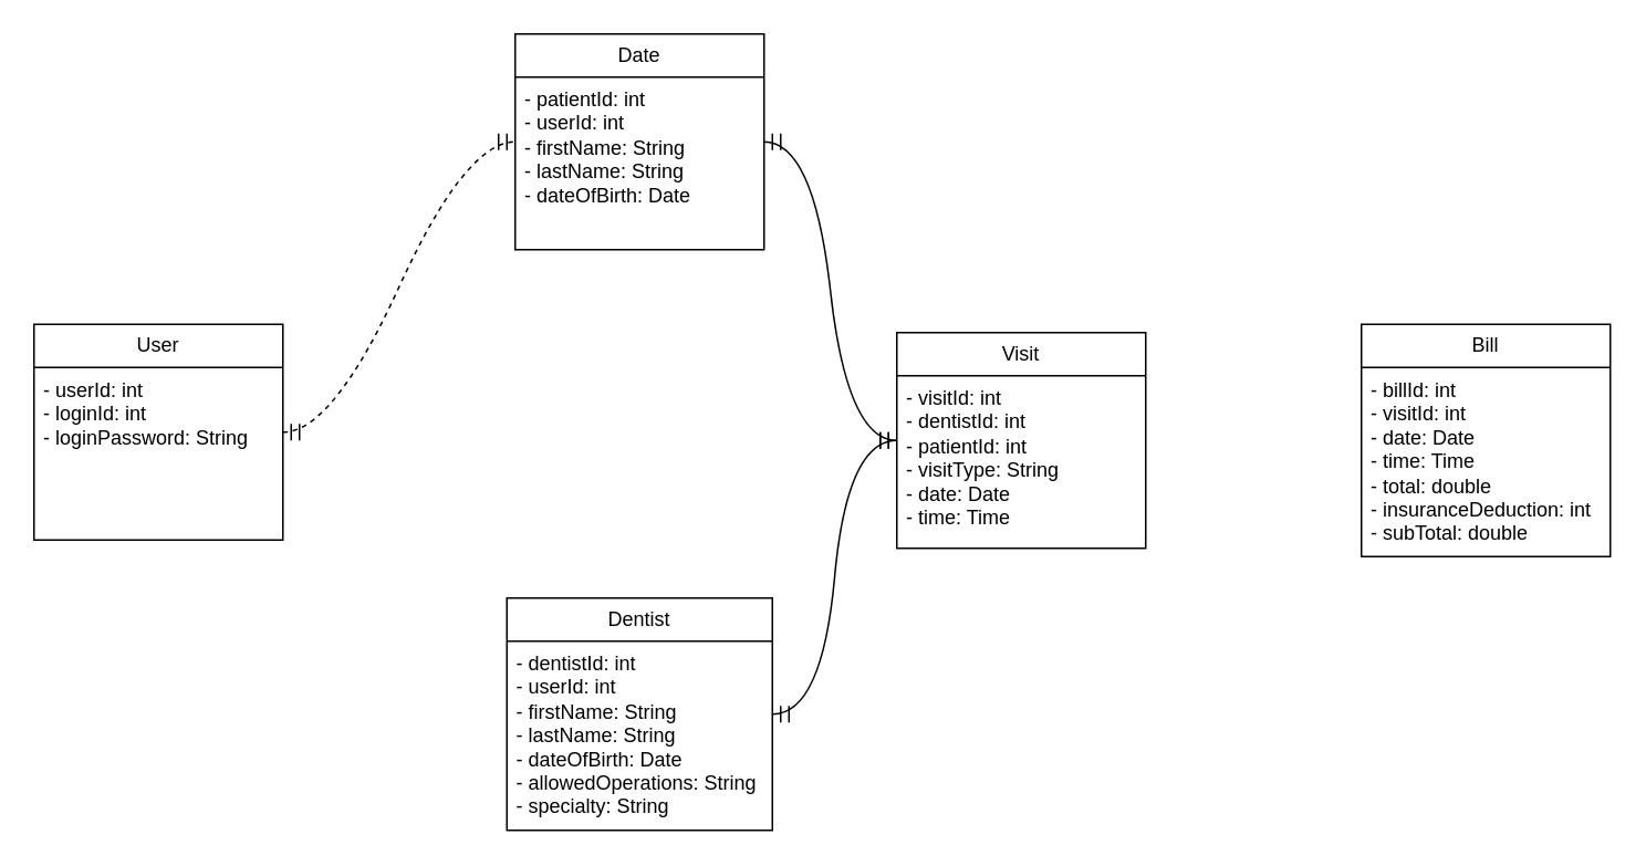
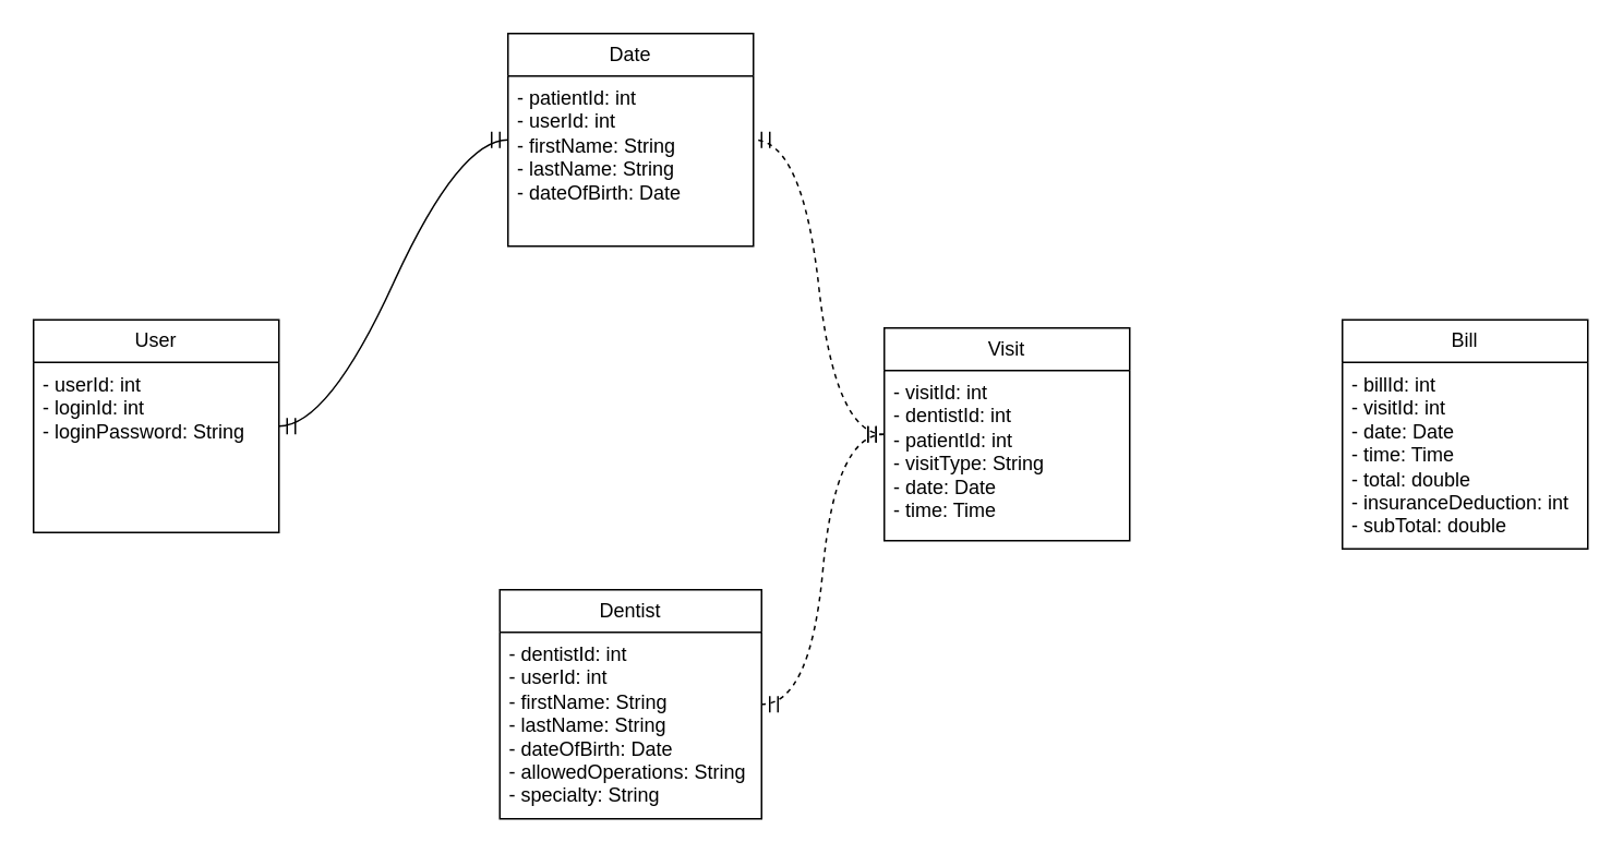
- <mxCell id="14" value="" style="edgeStyle=entityRelationEdgeStyle;fontSize=12;html=1;endArrow=ERmandOne;startArrow=ERmandOne;rounded=0;startSize=8;endSize=8;curved=1;" edge="1" parent="1" source="5" target="7"><mxGeometry width="100" height="100" relative="1" as="geometry"><mxPoint x="550" y="275" as="sourcePoint" /><mxPoint x="520" y="432" as="targetPoint" /></mxGeometry></mxCell>
+ <mxCell id="14" value="" style="edgeStyle=entityRelationEdgeStyle;fontSize=12;html=1;endArrow=ERmandOne;startArrow=ERmandOne;rounded=0;startSize=8;endSize=8;curved=1;dashed=1;" edge="1" parent="1" source="5" target="7"><mxGeometry width="100" height="100" relative="1" as="geometry"><mxPoint x="550" y="275" as="sourcePoint" /><mxPoint x="520" y="432" as="targetPoint" /></mxGeometry></mxCell>
- <mxCell id="15" value="" style="edgeStyle=entityRelationEdgeStyle;fontSize=12;html=1;endArrow=ERmandOne;startArrow=ERmandOne;rounded=0;startSize=8;endSize=8;curved=1;dashed=1;" edge="1" parent="1" source="9" target="7"><mxGeometry width="100" height="100" relative="1" as="geometry"><mxPoint x="550" y="275" as="sourcePoint" /><mxPoint x="475" y="95" as="targetPoint" /></mxGeometry></mxCell>
+ <mxCell id="15" value="" style="edgeStyle=entityRelationEdgeStyle;fontSize=12;html=1;endArrow=ERmandOne;startArrow=ERmandOne;rounded=0;startSize=8;endSize=8;curved=1;" edge="1" parent="1" source="9" target="7"><mxGeometry width="100" height="100" relative="1" as="geometry"><mxPoint x="550" y="275" as="sourcePoint" /><mxPoint x="475" y="95" as="targetPoint" /></mxGeometry></mxCell>
- <mxCell id="13" value="" style="edgeStyle=entityRelationEdgeStyle;fontSize=12;html=1;endArrow=ERmandOne;startArrow=ERmandOne;rounded=0;startSize=8;endSize=8;curved=1;" edge="1" parent="1" source="5" target="11"><mxGeometry width="100" height="100" relative="1" as="geometry"><mxPoint x="950" y="280" as="sourcePoint" /><mxPoint x="890" y="130" as="targetPoint" /></mxGeometry></mxCell>
+ <mxCell id="13" value="" style="edgeStyle=entityRelationEdgeStyle;fontSize=12;html=1;endArrow=ERmandOne;startArrow=ERmandOne;rounded=0;startSize=8;endSize=8;curved=1;dashed=1;" edge="1" parent="1" source="5" target="11"><mxGeometry width="100" height="100" relative="1" as="geometry"><mxPoint x="950" y="280" as="sourcePoint" /><mxPoint x="890" y="130" as="targetPoint" /></mxGeometry></mxCell>
